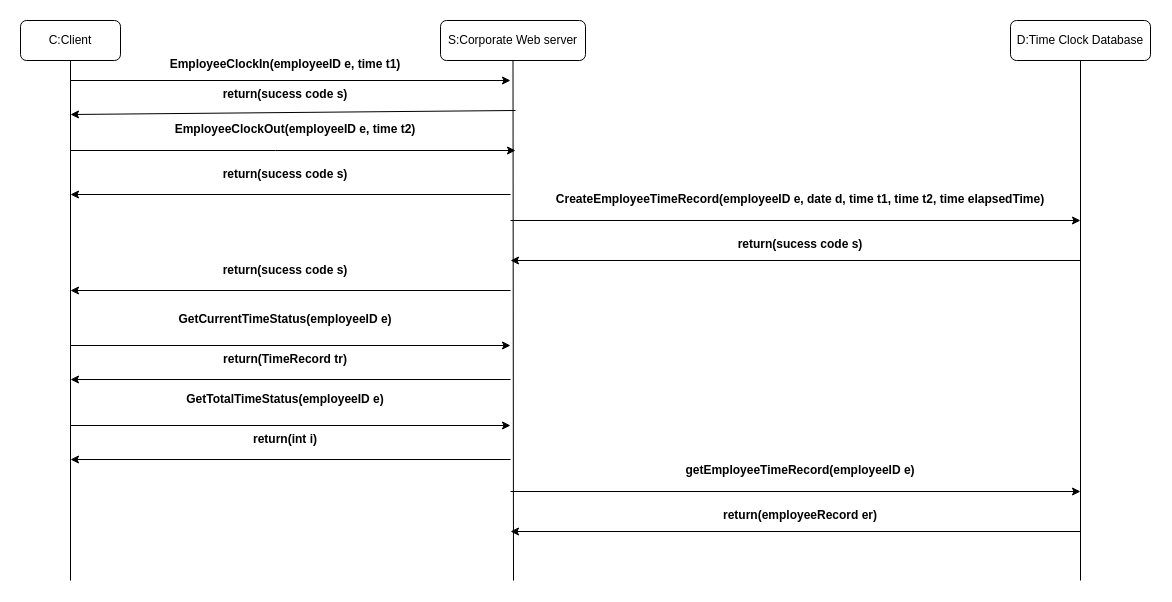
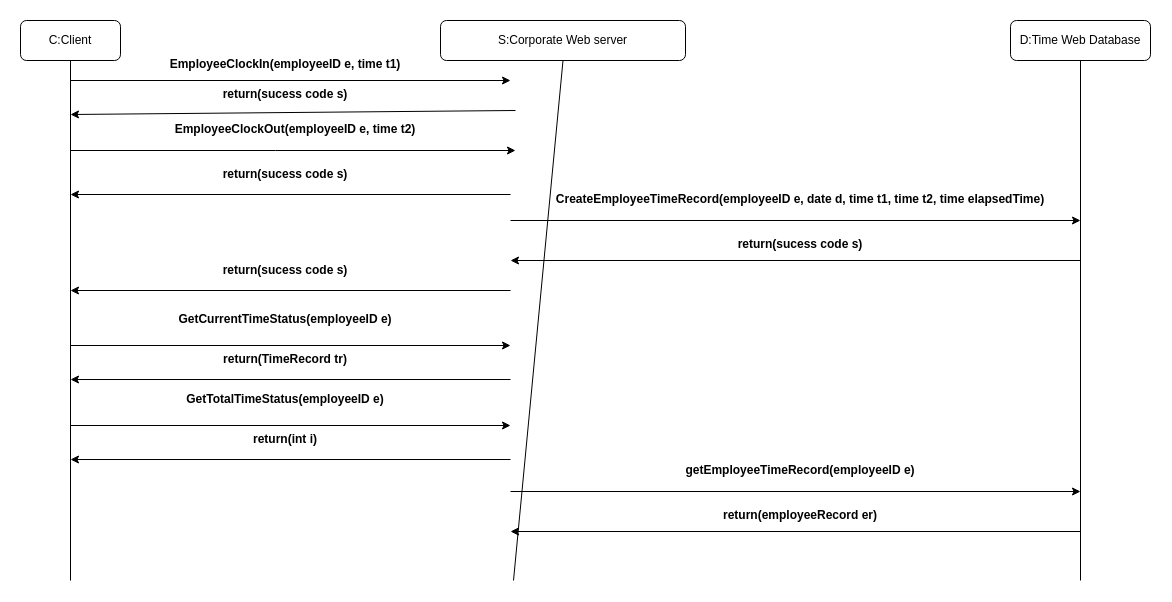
- <mxCell id="3" value="S:Corporate Web server" style="rounded=1;whiteSpace=wrap;html=1;" vertex="1" parent="1"><mxGeometry x="440" y="20" width="145" height="40" as="geometry" /></mxCell>
+ <mxCell id="3" value="S:Corporate Web server" style="rounded=1;whiteSpace=wrap;html=1;" vertex="1" parent="1"><mxGeometry x="440" y="20" width="245" height="40" as="geometry" /></mxCell>
- <mxCell id="4" value="D:Time Clock Database" style="rounded=1;whiteSpace=wrap;html=1;" vertex="1" parent="1"><mxGeometry x="1010" y="20" width="140" height="40" as="geometry" /></mxCell>
+ <mxCell id="4" value="D:Time Web Database" style="rounded=1;whiteSpace=wrap;html=1;" vertex="1" parent="1"><mxGeometry x="1010" y="20" width="140" height="40" as="geometry" /></mxCell>
